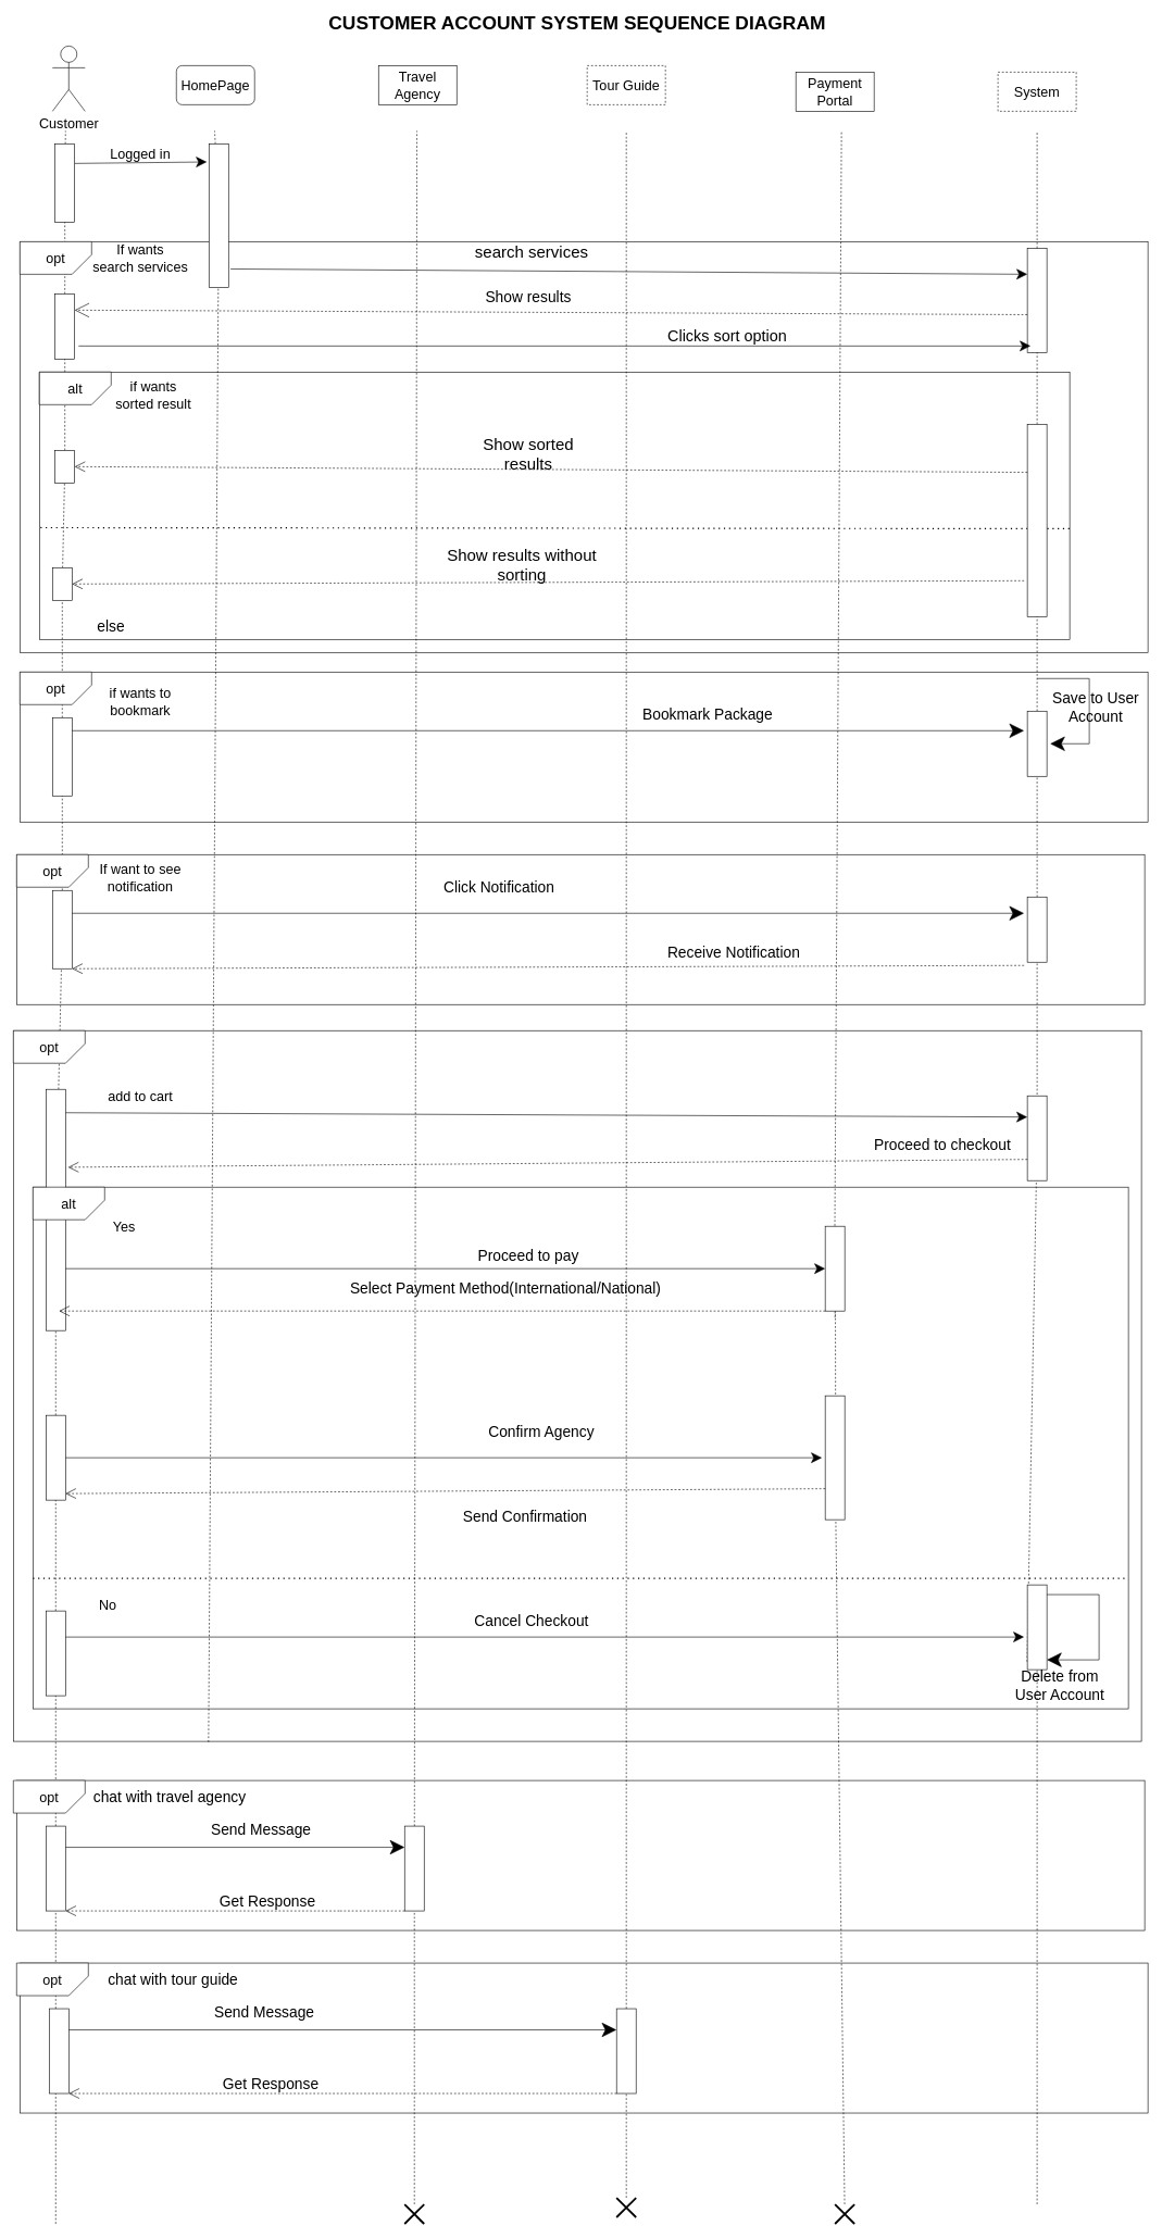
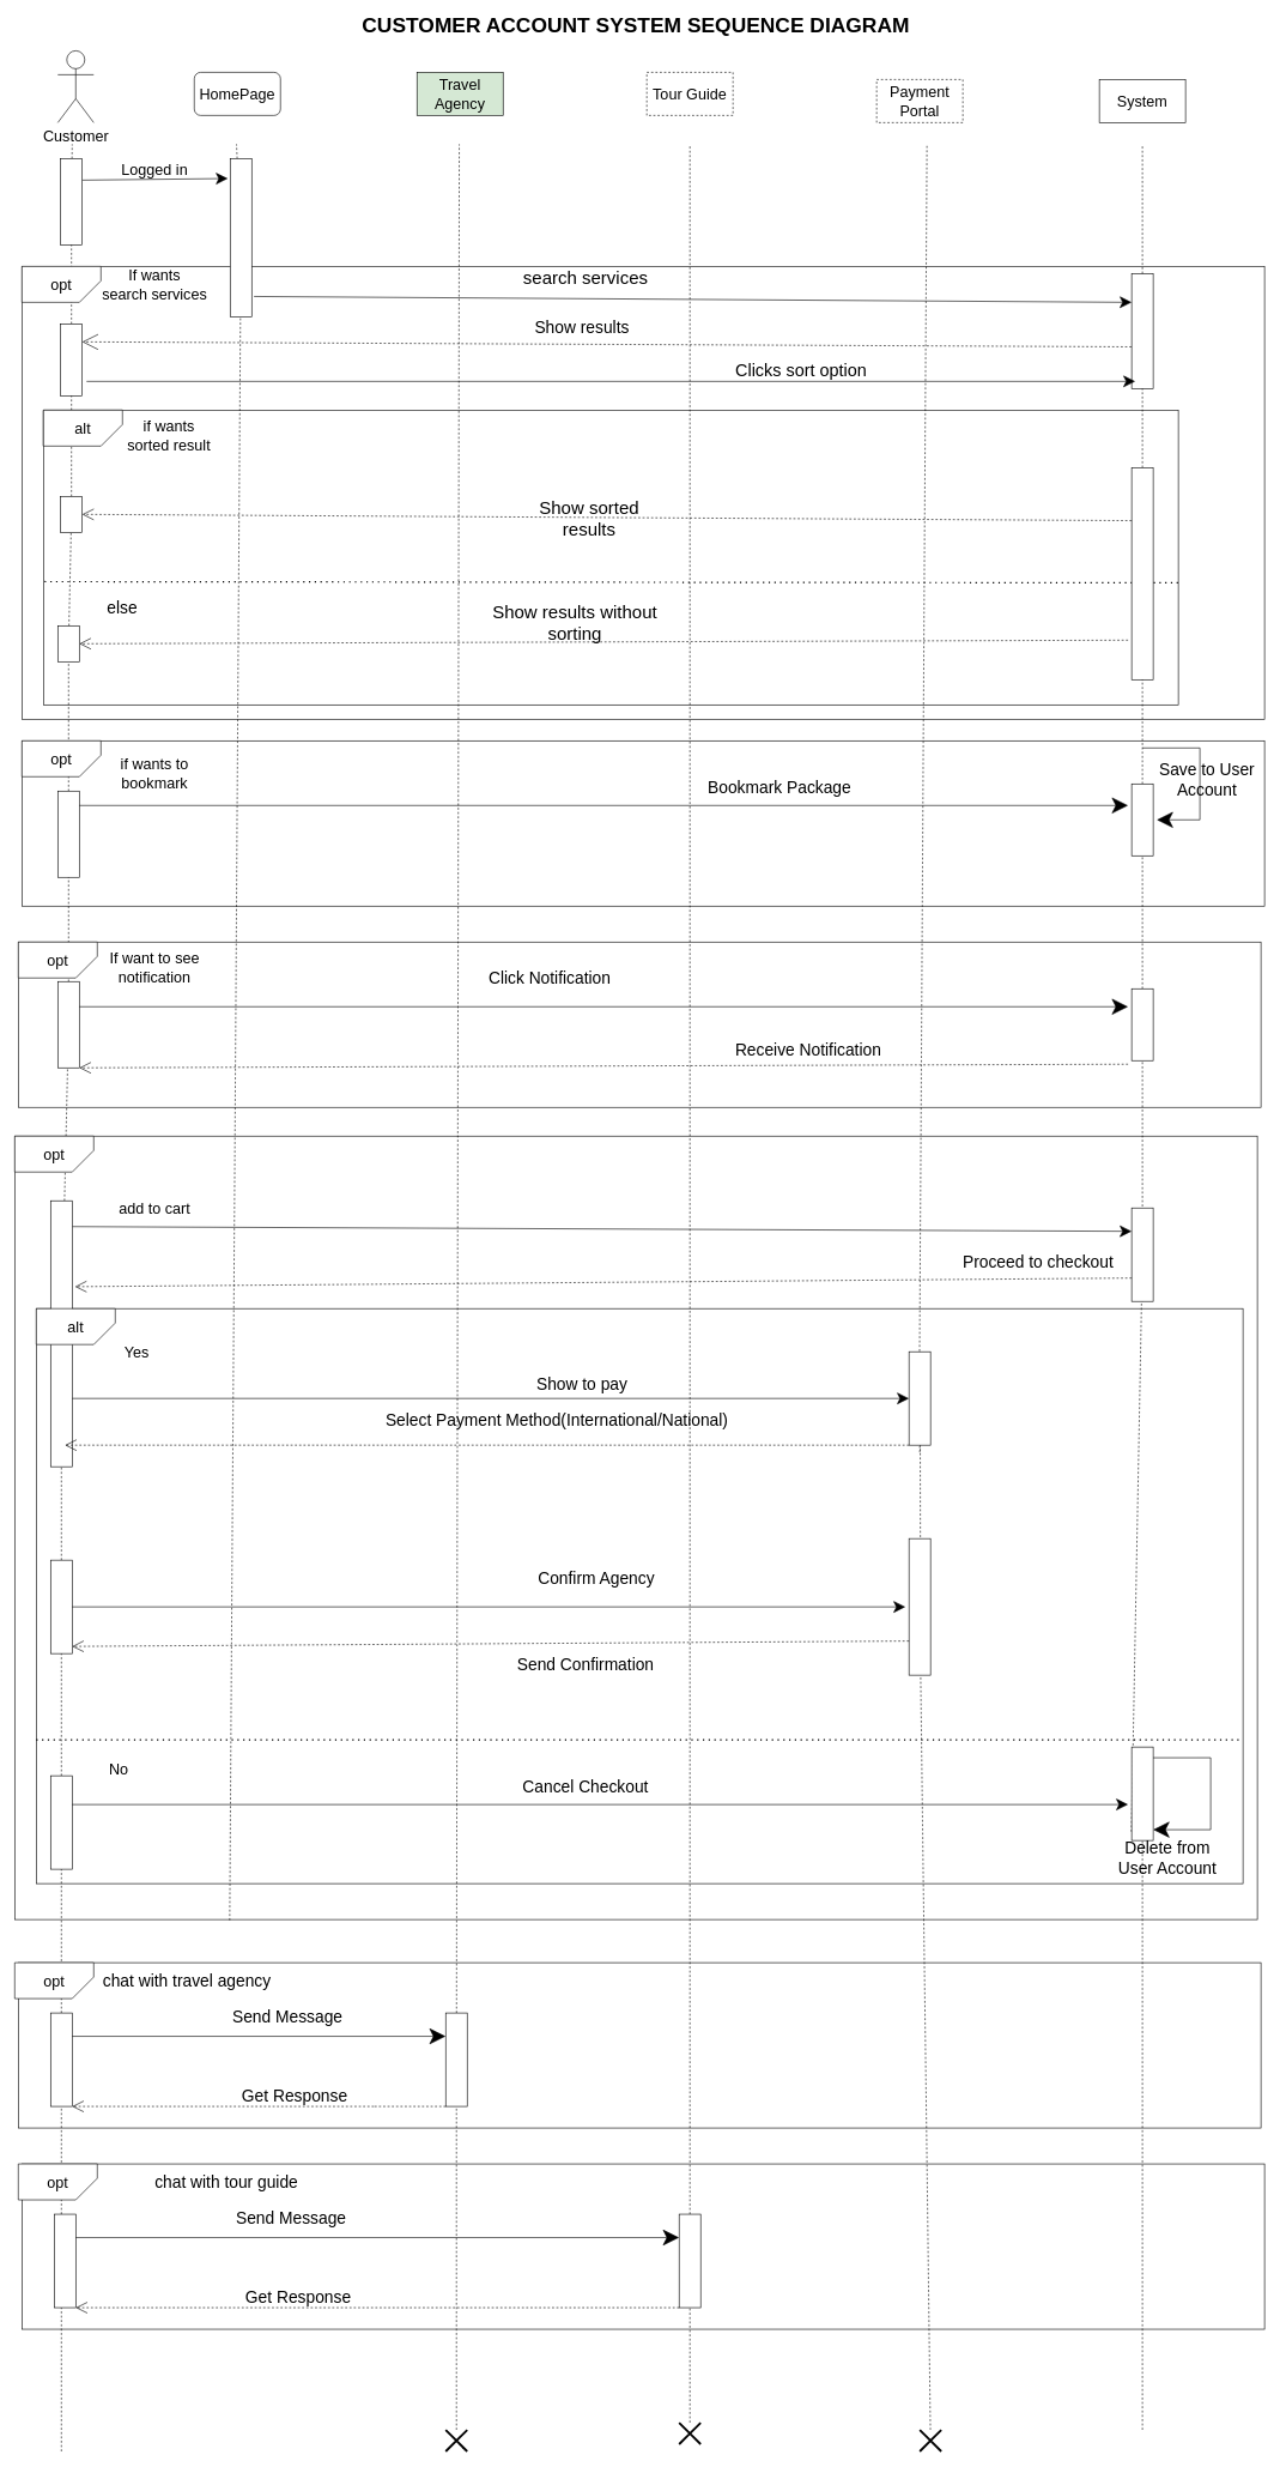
- <mxCell id="12" value="&lt;font style=&quot;font-size: 21px&quot;&gt;Travel Agency&lt;/font&gt;" style="rounded=0;whiteSpace=wrap;html=1;strokeWidth=1;" parent="1" vertex="1"><mxGeometry x="580" y="100" width="120" height="60" as="geometry" /></mxCell>
+ <mxCell id="12" value="&lt;font style=&quot;font-size: 21px&quot;&gt;Travel Agency&lt;/font&gt;" style="rounded=0;whiteSpace=wrap;html=1;strokeWidth=1;fillColor=#d5e8d4;" parent="1" vertex="1"><mxGeometry x="580" y="100" width="120" height="60" as="geometry" /></mxCell>
- <mxCell id="11" value="&lt;font style=&quot;font-size: 21px&quot;&gt;Payment Portal&lt;/font&gt;" style="rounded=0;whiteSpace=wrap;html=1;strokeWidth=1;" parent="1" vertex="1"><mxGeometry x="1220" y="110" width="120" height="60" as="geometry" /></mxCell>
+ <mxCell id="11" value="&lt;font style=&quot;font-size: 21px&quot;&gt;Payment Portal&lt;/font&gt;" style="rounded=0;whiteSpace=wrap;html=1;strokeWidth=1;dashed=1;" parent="1" vertex="1"><mxGeometry x="1220" y="110" width="120" height="60" as="geometry" /></mxCell>
- <mxCell id="10" value="&lt;font style=&quot;font-size: 21px&quot;&gt;System&lt;/font&gt;" style="rounded=0;whiteSpace=wrap;html=1;strokeWidth=1;dashed=1;" parent="1" vertex="1"><mxGeometry x="1530" y="110" width="120" height="60" as="geometry" /></mxCell>
+ <mxCell id="10" value="&lt;font style=&quot;font-size: 21px&quot;&gt;System&lt;/font&gt;" style="rounded=0;whiteSpace=wrap;html=1;strokeWidth=1;" parent="1" vertex="1"><mxGeometry x="1530" y="110" width="120" height="60" as="geometry" /></mxCell>
- <mxCell id="43" value="Show sorted results" style="text;html=1;strokeColor=none;fillColor=none;align=center;verticalAlign=middle;whiteSpace=wrap;rounded=0;fontSize=25;fontStyle=0" parent="1" vertex="1"><mxGeometry x="700" y="680" width="220" height="30" as="geometry" /></mxCell>
+ <mxCell id="43" value="Show sorted results" style="text;html=1;strokeColor=none;fillColor=none;align=center;verticalAlign=middle;whiteSpace=wrap;rounded=0;fontSize=25;fontStyle=0" parent="1" vertex="1"><mxGeometry x="710" y="705" width="220" height="30" as="geometry" /></mxCell>
- <mxCell id="46" value="&lt;span&gt;&lt;font style=&quot;font-size: 23px&quot;&gt;else&lt;/font&gt;&lt;/span&gt;" style="text;html=1;strokeColor=none;fillColor=none;align=center;verticalAlign=middle;whiteSpace=wrap;rounded=0;fontSize=25;fontStyle=0" parent="1" vertex="1"><mxGeometry x="140" y="945" width="60" height="30" as="geometry" /></mxCell>
+ <mxCell id="46" value="&lt;span&gt;&lt;font style=&quot;font-size: 23px&quot;&gt;else&lt;/font&gt;&lt;/span&gt;" style="text;html=1;strokeColor=none;fillColor=none;align=center;verticalAlign=middle;whiteSpace=wrap;rounded=0;fontSize=25;fontStyle=0" parent="1" vertex="1"><mxGeometry x="140" y="830" width="60" height="30" as="geometry" /></mxCell>
- <mxCell id="92" value="Proceed to pay" style="text;html=1;strokeColor=none;fillColor=none;align=center;verticalAlign=middle;whiteSpace=wrap;rounded=0;fontSize=23;" parent="1" vertex="1"><mxGeometry x="720" y="1910" width="180" height="30" as="geometry" /></mxCell>
+ <mxCell id="92" value="Show to pay" style="text;html=1;strokeColor=none;fillColor=none;align=center;verticalAlign=middle;whiteSpace=wrap;rounded=0;fontSize=23;" parent="1" vertex="1"><mxGeometry x="720" y="1910" width="180" height="30" as="geometry" /></mxCell>
- <mxCell id="103" value="Send Confirmation" style="text;html=1;strokeColor=none;fillColor=none;align=center;verticalAlign=middle;whiteSpace=wrap;rounded=0;fontSize=23;" parent="1" vertex="1"><mxGeometry x="645" y="2310" width="320" height="30" as="geometry" /></mxCell>
+ <mxCell id="103" value="Send Confirmation" style="text;html=1;strokeColor=none;fillColor=none;align=center;verticalAlign=middle;whiteSpace=wrap;rounded=0;fontSize=23;" parent="1" vertex="1"><mxGeometry x="655" y="2300" width="320" height="30" as="geometry" /></mxCell>
- <mxCell id="125" value="chat with tour guide" style="text;html=1;strokeColor=none;fillColor=none;align=center;verticalAlign=middle;whiteSpace=wrap;rounded=0;fontSize=23;" parent="1" vertex="1"><mxGeometry x="145" y="3020" width="240" height="30" as="geometry" /></mxCell>
+ <mxCell id="125" value="chat with tour guide" style="text;html=1;strokeColor=none;fillColor=none;align=center;verticalAlign=middle;whiteSpace=wrap;rounded=0;fontSize=23;" parent="1" vertex="1"><mxGeometry x="195" y="3020" width="240" height="30" as="geometry" /></mxCell>
